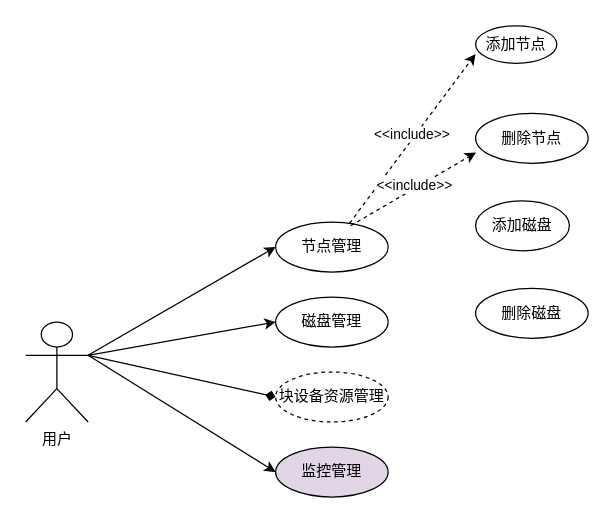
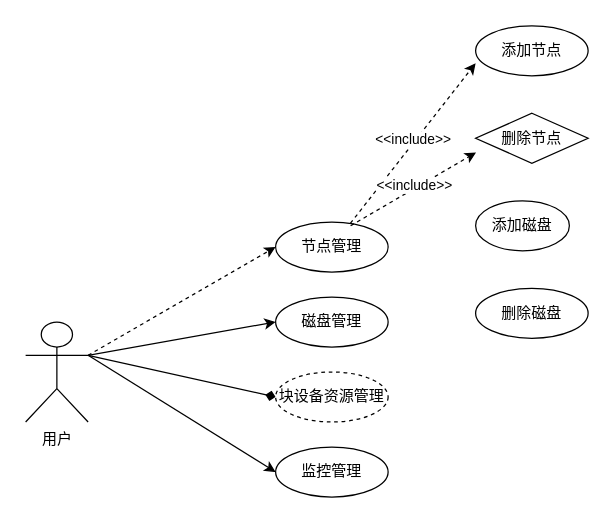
- <mxCell id="13" value="添加节点" style="ellipse;whiteSpace=wrap;html=1;" vertex="1" parent="1"><mxGeometry x="380" y="20" width="65" height="30" as="geometry" /></mxCell>
+ <mxCell id="13" value="添加节点" style="ellipse;whiteSpace=wrap;html=1;" vertex="1" parent="1"><mxGeometry x="380" y="20" width="90" height="40" as="geometry" /></mxCell>
- <mxCell id="14" value="删除节点" style="ellipse;whiteSpace=wrap;html=1;" vertex="1" parent="1"><mxGeometry x="380" y="90" width="90" height="40" as="geometry" /></mxCell>
+ <mxCell id="14" value="删除节点" style="rhombus;whiteSpace=wrap;html=1;" vertex="1" parent="1"><mxGeometry x="380" y="90" width="90" height="40" as="geometry" /></mxCell>
- <mxCell id="2" style="rounded=0;orthogonalLoop=1;jettySize=auto;html=1;exitX=1;exitY=0.333;exitDx=0;exitDy=0;exitPerimeter=0;entryX=0;entryY=0.5;entryDx=0;entryDy=0;" edge="1" parent="1" source="6" target="9"><mxGeometry relative="1" as="geometry" /></mxCell>
+ <mxCell id="2" style="rounded=0;orthogonalLoop=1;jettySize=auto;html=1;exitX=1;exitY=0.333;exitDx=0;exitDy=0;exitPerimeter=0;entryX=0;entryY=0.5;entryDx=0;entryDy=0;dashed=1;" edge="1" parent="1" source="6" target="9"><mxGeometry relative="1" as="geometry" /></mxCell>
- <mxCell id="11" value="监控管理" style="ellipse;whiteSpace=wrap;html=1;fillColor=#e1d5e7;" vertex="1" parent="1"><mxGeometry x="220" y="357" width="90" height="40" as="geometry" /></mxCell>
+ <mxCell id="11" value="监控管理" style="ellipse;whiteSpace=wrap;html=1;" vertex="1" parent="1"><mxGeometry x="220" y="357" width="90" height="40" as="geometry" /></mxCell>
